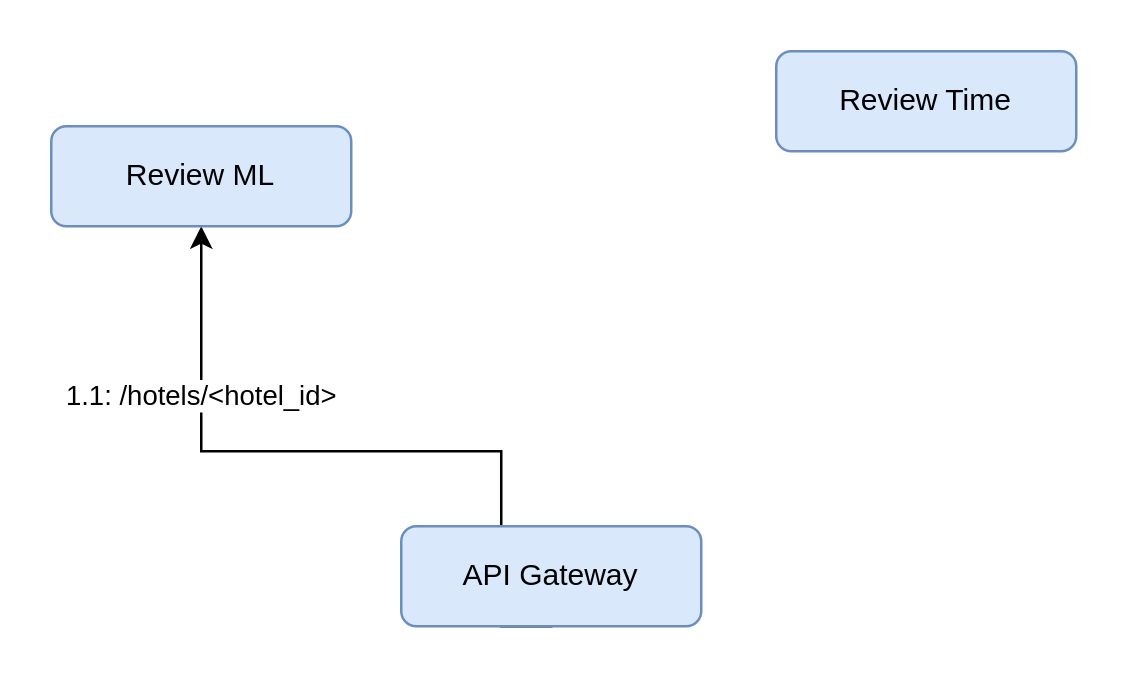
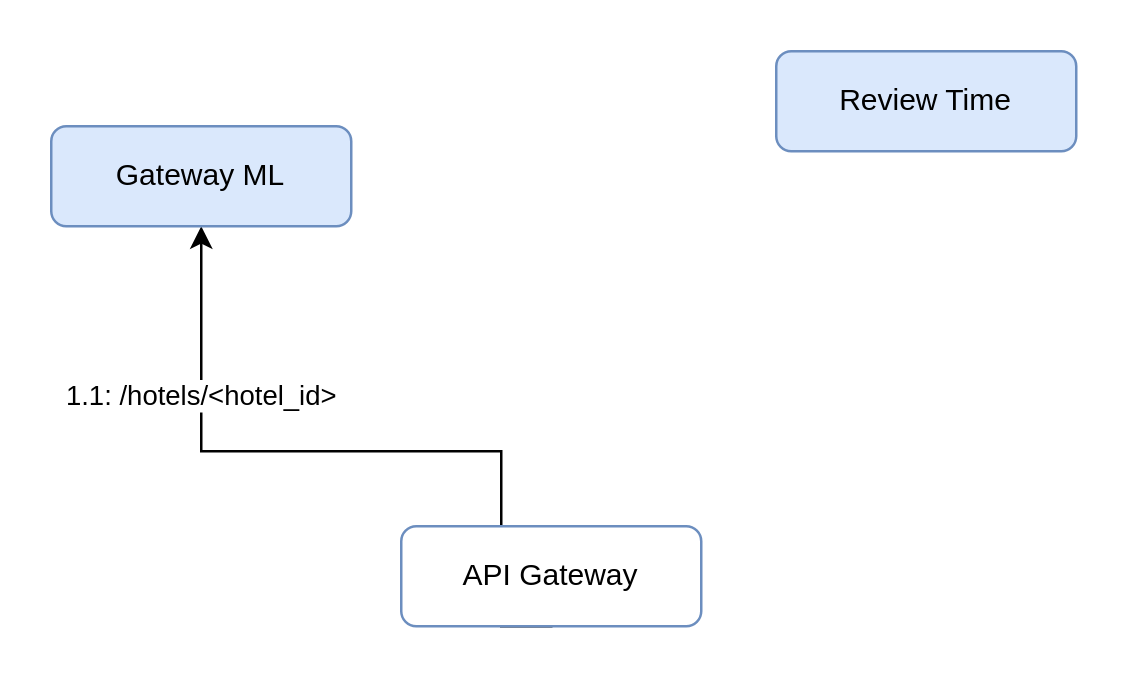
- <mxCell id="4" value="Review ML" style="rounded=1;whiteSpace=wrap;html=1;fontSize=12;glass=0;strokeWidth=1;shadow=0;fillColor=#dae8fc;strokeColor=#6c8ebf;" parent="1" vertex="1"><mxGeometry x="20" y="50" width="120" height="40" as="geometry" /></mxCell>
+ <mxCell id="4" value="Gateway ML" style="rounded=1;whiteSpace=wrap;html=1;fontSize=12;glass=0;strokeWidth=1;shadow=0;fillColor=#dae8fc;strokeColor=#6c8ebf;" parent="1" vertex="1"><mxGeometry x="20" y="50" width="120" height="40" as="geometry" /></mxCell>
- <mxCell id="3" value="API Gateway" style="rounded=1;whiteSpace=wrap;html=1;fontSize=12;glass=0;strokeWidth=1;shadow=0;fillColor=#dae8fc;strokeColor=#6c8ebf;" parent="1" vertex="1"><mxGeometry x="160" y="210" width="120" height="40" as="geometry" /></mxCell>
+ <mxCell id="3" value="API Gateway" style="rounded=1;whiteSpace=wrap;html=1;fontSize=12;glass=0;strokeWidth=1;shadow=0;fillColor=#ffffff;strokeColor=#6c8ebf;" parent="1" vertex="1"><mxGeometry x="160" y="210" width="120" height="40" as="geometry" /></mxCell>
